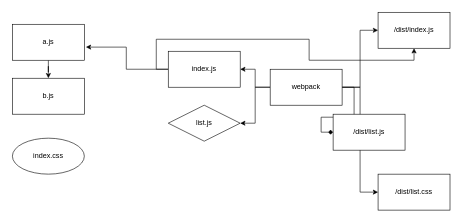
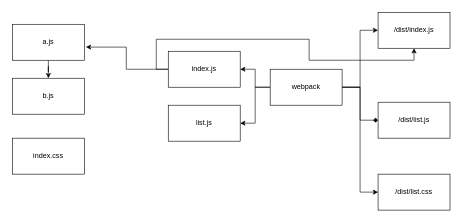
- <mxCell id="5" value="list.js" style="rhombus;whiteSpace=wrap;html=1;" vertex="1" parent="1"><mxGeometry x="280" y="175" width="120" height="60" as="geometry" /></mxCell>
+ <mxCell id="5" value="list.js" style="rounded=0;whiteSpace=wrap;html=1;" vertex="1" parent="1"><mxGeometry x="280" y="175" width="120" height="60" as="geometry" /></mxCell>
- <mxCell id="17" value="/dist/list.js" style="rounded=0;whiteSpace=wrap;html=1;" vertex="1" parent="1"><mxGeometry x="555" y="190" width="120" height="60" as="geometry" /></mxCell>
+ <mxCell id="17" value="/dist/list.js" style="rounded=0;whiteSpace=wrap;html=1;" vertex="1" parent="1"><mxGeometry x="630" y="170" width="120" height="60" as="geometry" /></mxCell>
- <mxCell id="9" value="index.css" style="ellipse;whiteSpace=wrap;html=1;" vertex="1" parent="1"><mxGeometry x="20" y="230" width="120" height="60" as="geometry" /></mxCell>
+ <mxCell id="9" value="index.css" style="rounded=0;whiteSpace=wrap;html=1;" vertex="1" parent="1"><mxGeometry x="20" y="230" width="120" height="60" as="geometry" /></mxCell>
